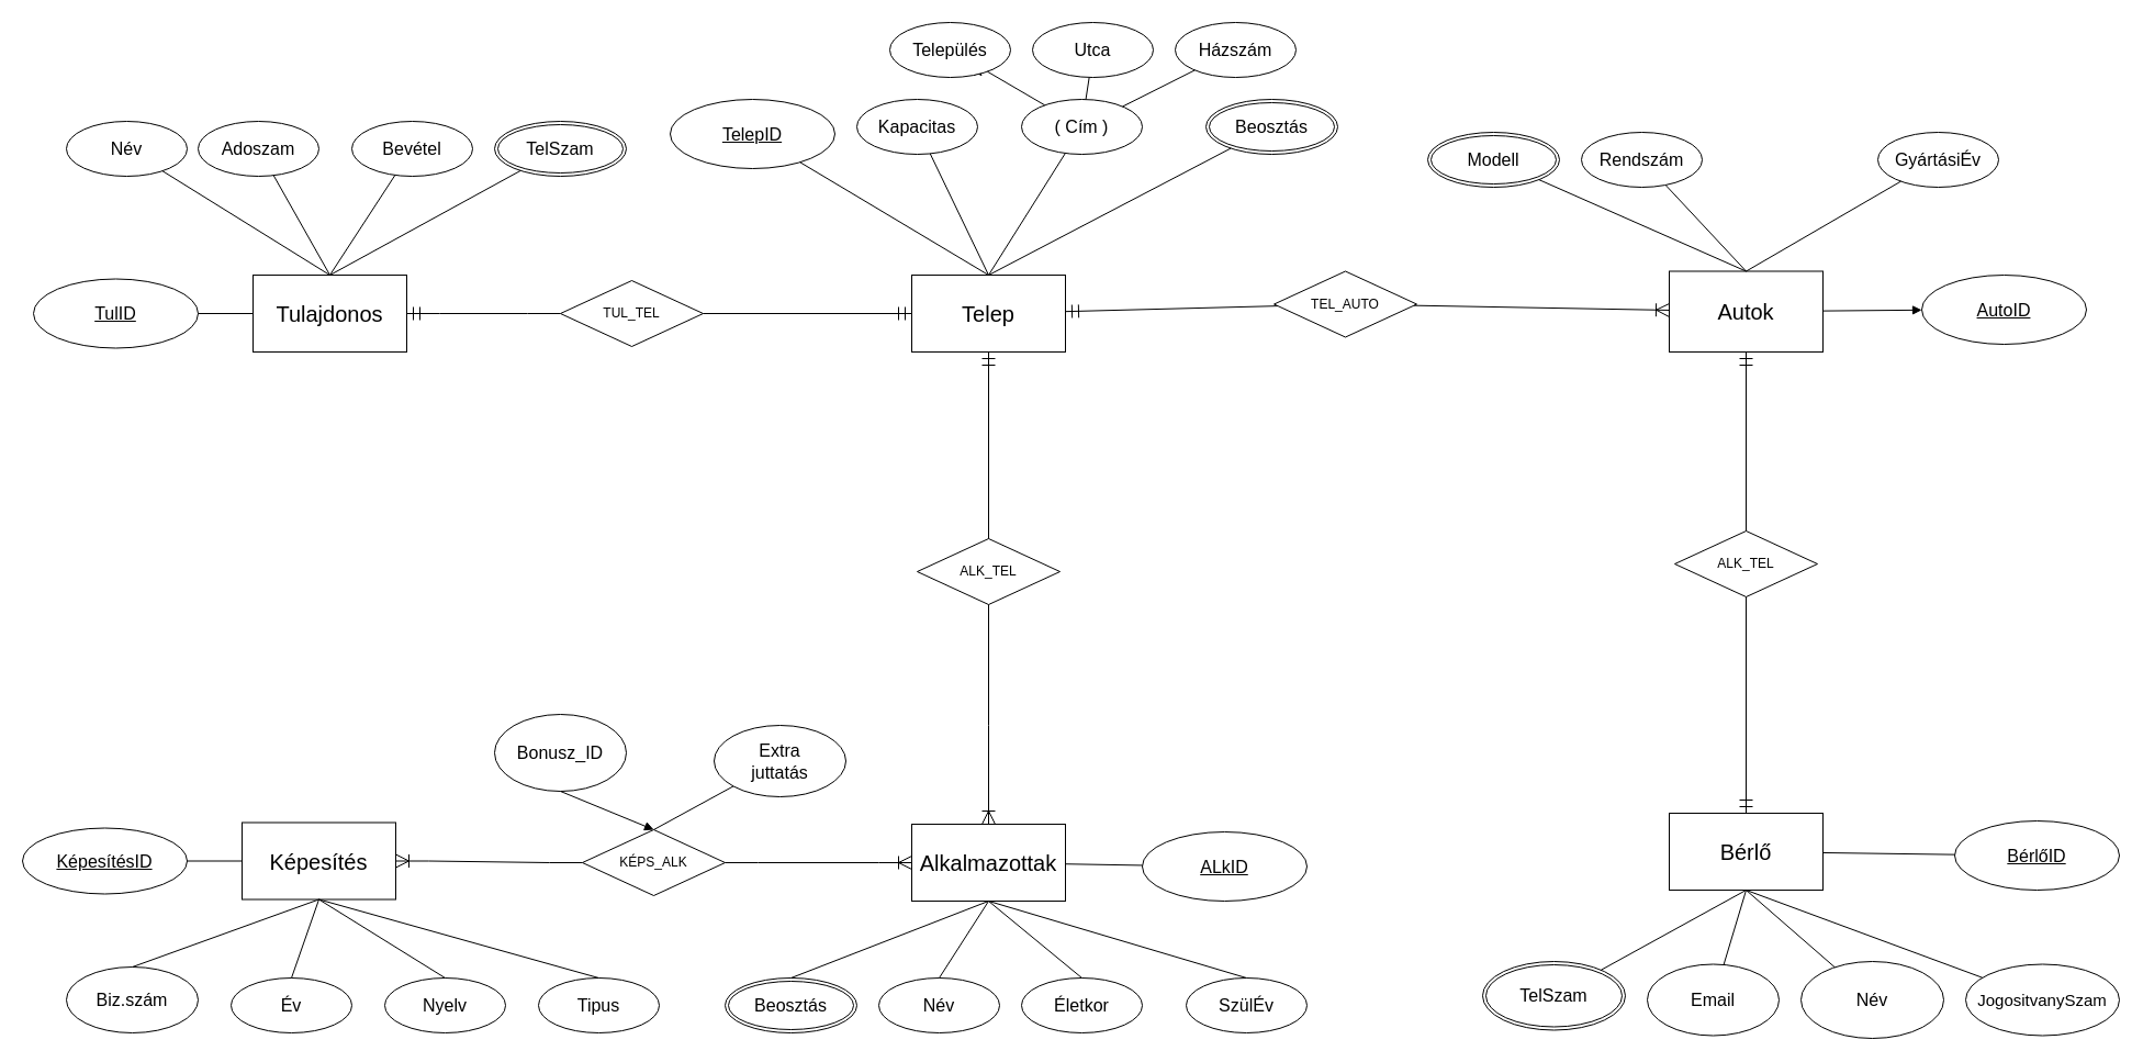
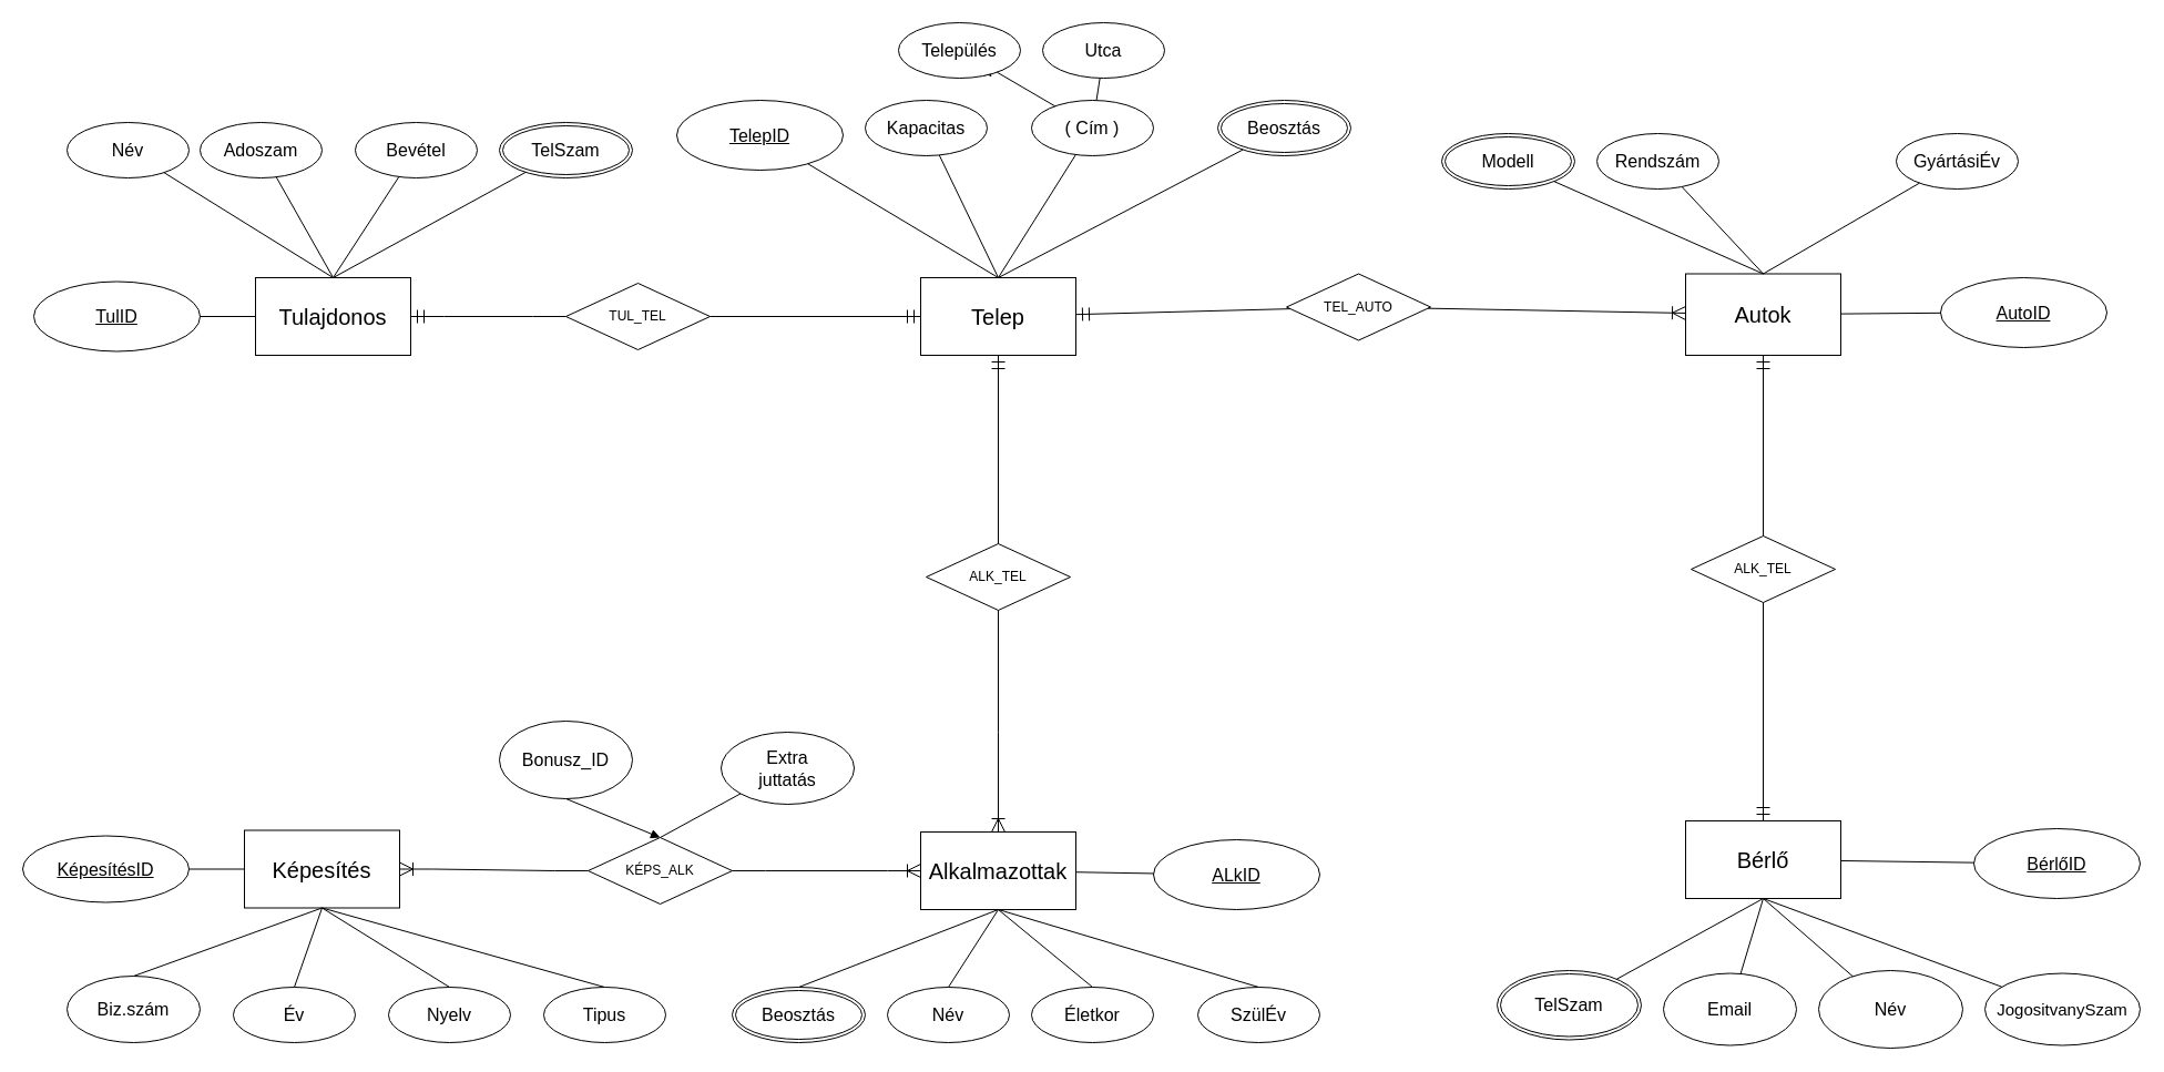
- <mxCell id="36" value="&lt;span style=&quot;font-size: 16px;&quot;&gt;Házszám&lt;/span&gt;" style="ellipse;whiteSpace=wrap;html=1;align=center;" vertex="1" parent="1"><mxGeometry x="1070" y="20" width="110" height="50" as="geometry" /></mxCell>
- <mxCell id="44" value="" style="endArrow=none;html=1;rounded=0;" edge="1" parent="1" source="36" target="31"><mxGeometry width="50" height="50" relative="1" as="geometry"><mxPoint x="966" y="150" as="sourcePoint" /><mxPoint x="923" y="260" as="targetPoint" /><Array as="points" /></mxGeometry></mxCell>
- <mxCell id="55" value="" style="endArrow=block;html=1;rounded=0;" edge="1" parent="1" source="47" target="48"><mxGeometry width="50" height="50" relative="1" as="geometry"><mxPoint x="1640" y="687" as="sourcePoint" /><mxPoint x="1775" y="690" as="targetPoint" /><Array as="points" /></mxGeometry></mxCell>
+ <mxCell id="55" value="" style="endArrow=none;html=1;rounded=0;" edge="1" parent="1" source="47" target="48"><mxGeometry width="50" height="50" relative="1" as="geometry"><mxPoint x="1640" y="687" as="sourcePoint" /><mxPoint x="1775" y="690" as="targetPoint" /><Array as="points" /></mxGeometry></mxCell>
